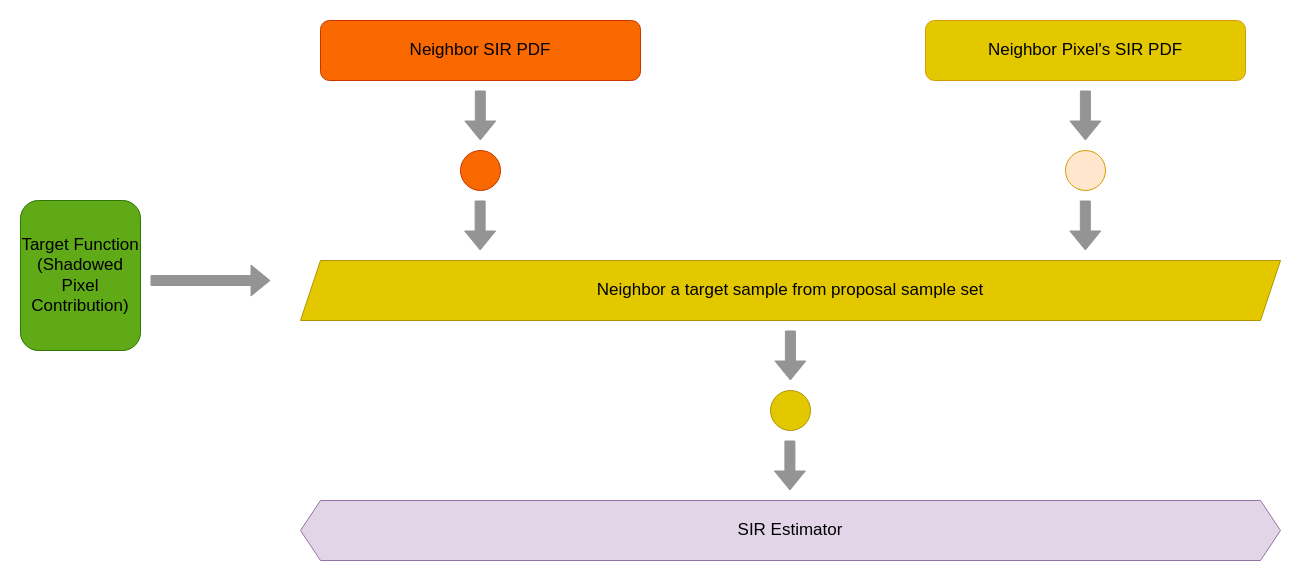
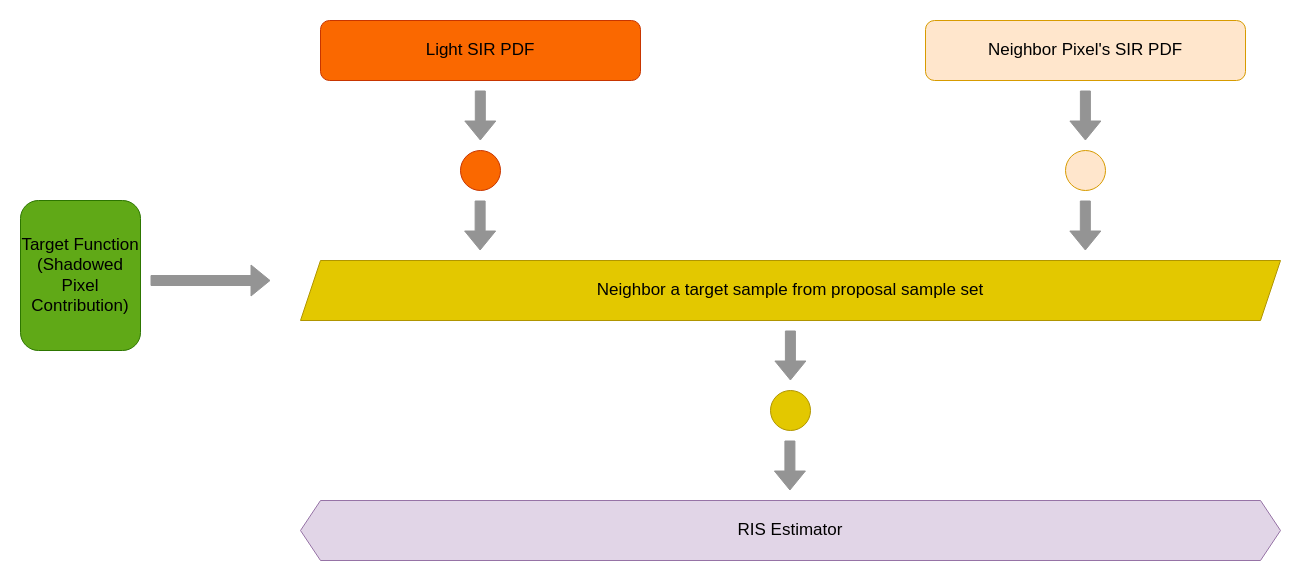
- <mxCell id="2" value="&lt;font style=&quot;font-size: 17px;&quot;&gt;Neighbor SIR PDF&lt;/font&gt;" style="rounded=1;whiteSpace=wrap;html=1;fillColor=#fa6800;strokeColor=#C73500;fontColor=#000000;" parent="1" vertex="1"><mxGeometry x="320" y="20" width="320" height="60" as="geometry" /></mxCell>
+ <mxCell id="2" value="&lt;font style=&quot;font-size: 17px;&quot;&gt;Light SIR PDF&lt;/font&gt;" style="rounded=1;whiteSpace=wrap;html=1;fillColor=#fa6800;strokeColor=#C73500;fontColor=#000000;" parent="1" vertex="1"><mxGeometry x="320" y="20" width="320" height="60" as="geometry" /></mxCell>
- <mxCell id="16" value="&lt;font style=&quot;font-size: 17px;&quot;&gt;Neighbor Pixel's SIR PDF&lt;/font&gt;" style="rounded=1;whiteSpace=wrap;html=1;fillColor=#e3c800;strokeColor=#d79b00;" parent="1" vertex="1"><mxGeometry x="925" y="20" width="320" height="60" as="geometry" /></mxCell>
+ <mxCell id="16" value="&lt;font style=&quot;font-size: 17px;&quot;&gt;Neighbor Pixel's SIR PDF&lt;/font&gt;" style="rounded=1;whiteSpace=wrap;html=1;fillColor=#ffe6cc;strokeColor=#d79b00;" parent="1" vertex="1"><mxGeometry x="925" y="20" width="320" height="60" as="geometry" /></mxCell>
- <mxCell id="12" value="&lt;font style=&quot;font-size: 17px;&quot;&gt;SIR Estimator&lt;/font&gt;" style="shape=hexagon;perimeter=hexagonPerimeter2;whiteSpace=wrap;html=1;fixedSize=1;fillColor=#e1d5e7;strokeColor=#9673a6;" parent="1" vertex="1"><mxGeometry x="300" y="500" width="980" height="60" as="geometry" /></mxCell>
+ <mxCell id="12" value="&lt;font style=&quot;font-size: 17px;&quot;&gt;RIS Estimator&lt;/font&gt;" style="shape=hexagon;perimeter=hexagonPerimeter2;whiteSpace=wrap;html=1;fixedSize=1;fillColor=#e1d5e7;strokeColor=#9673a6;" parent="1" vertex="1"><mxGeometry x="300" y="500" width="980" height="60" as="geometry" /></mxCell>
